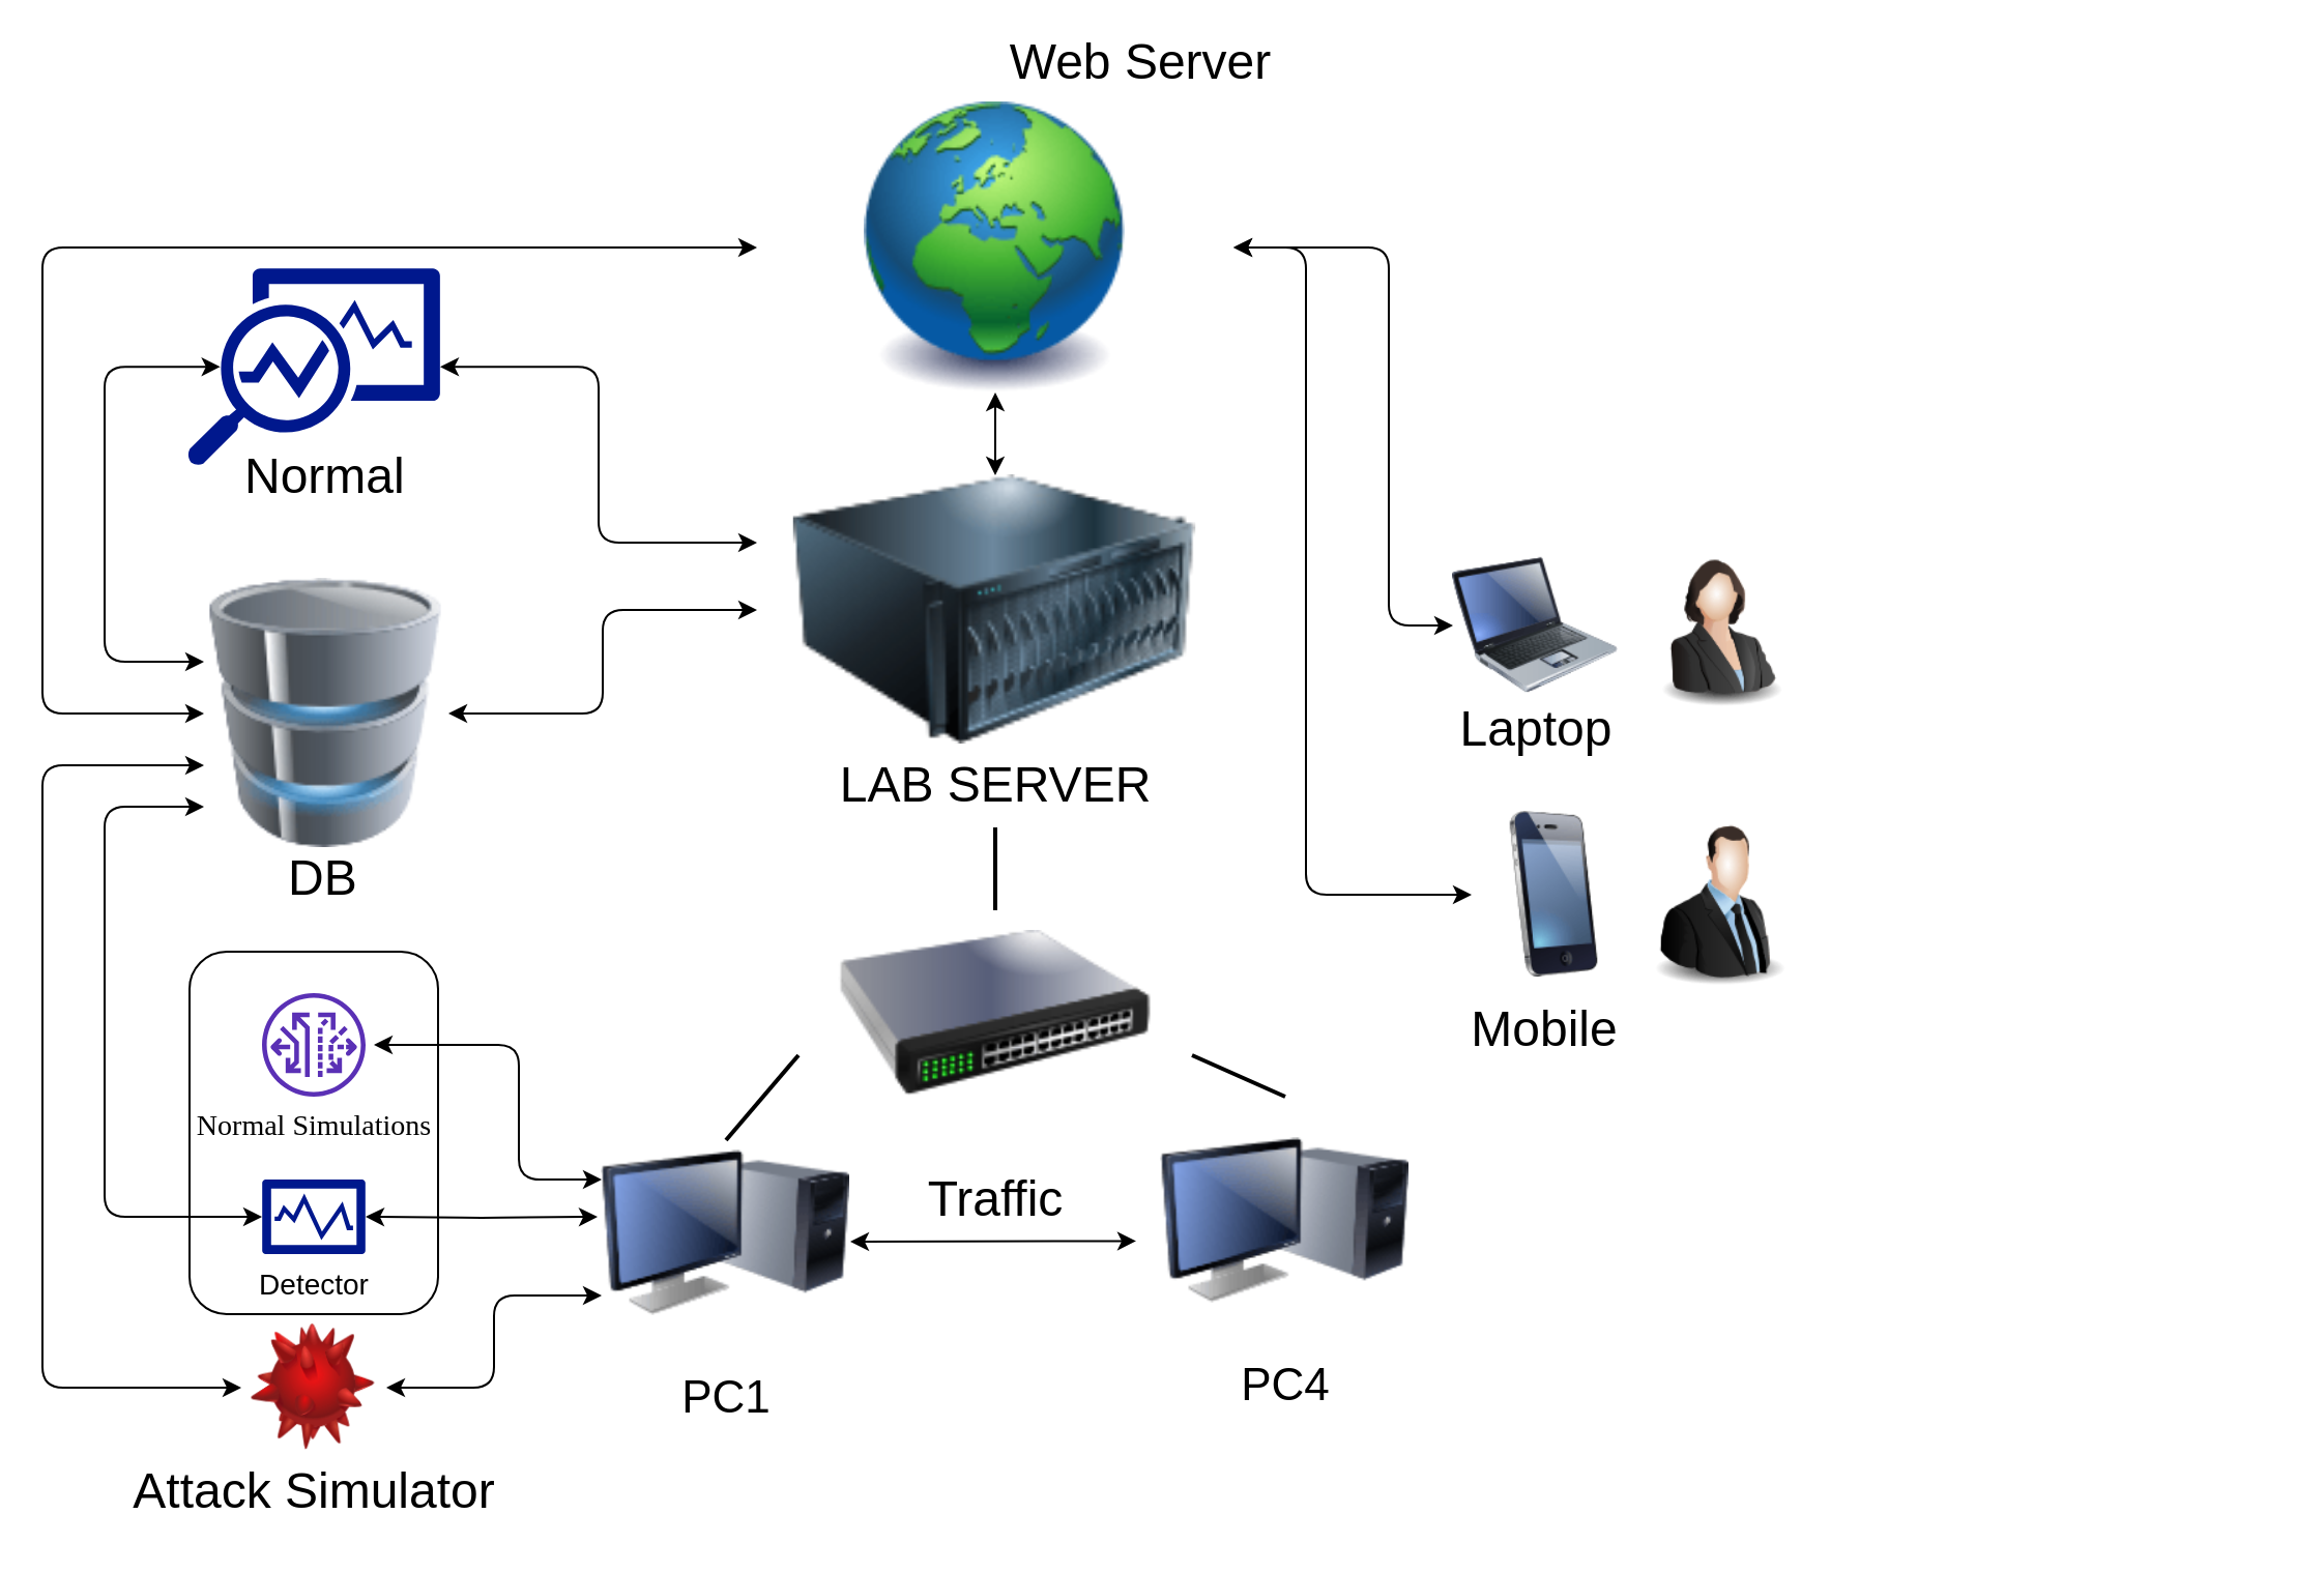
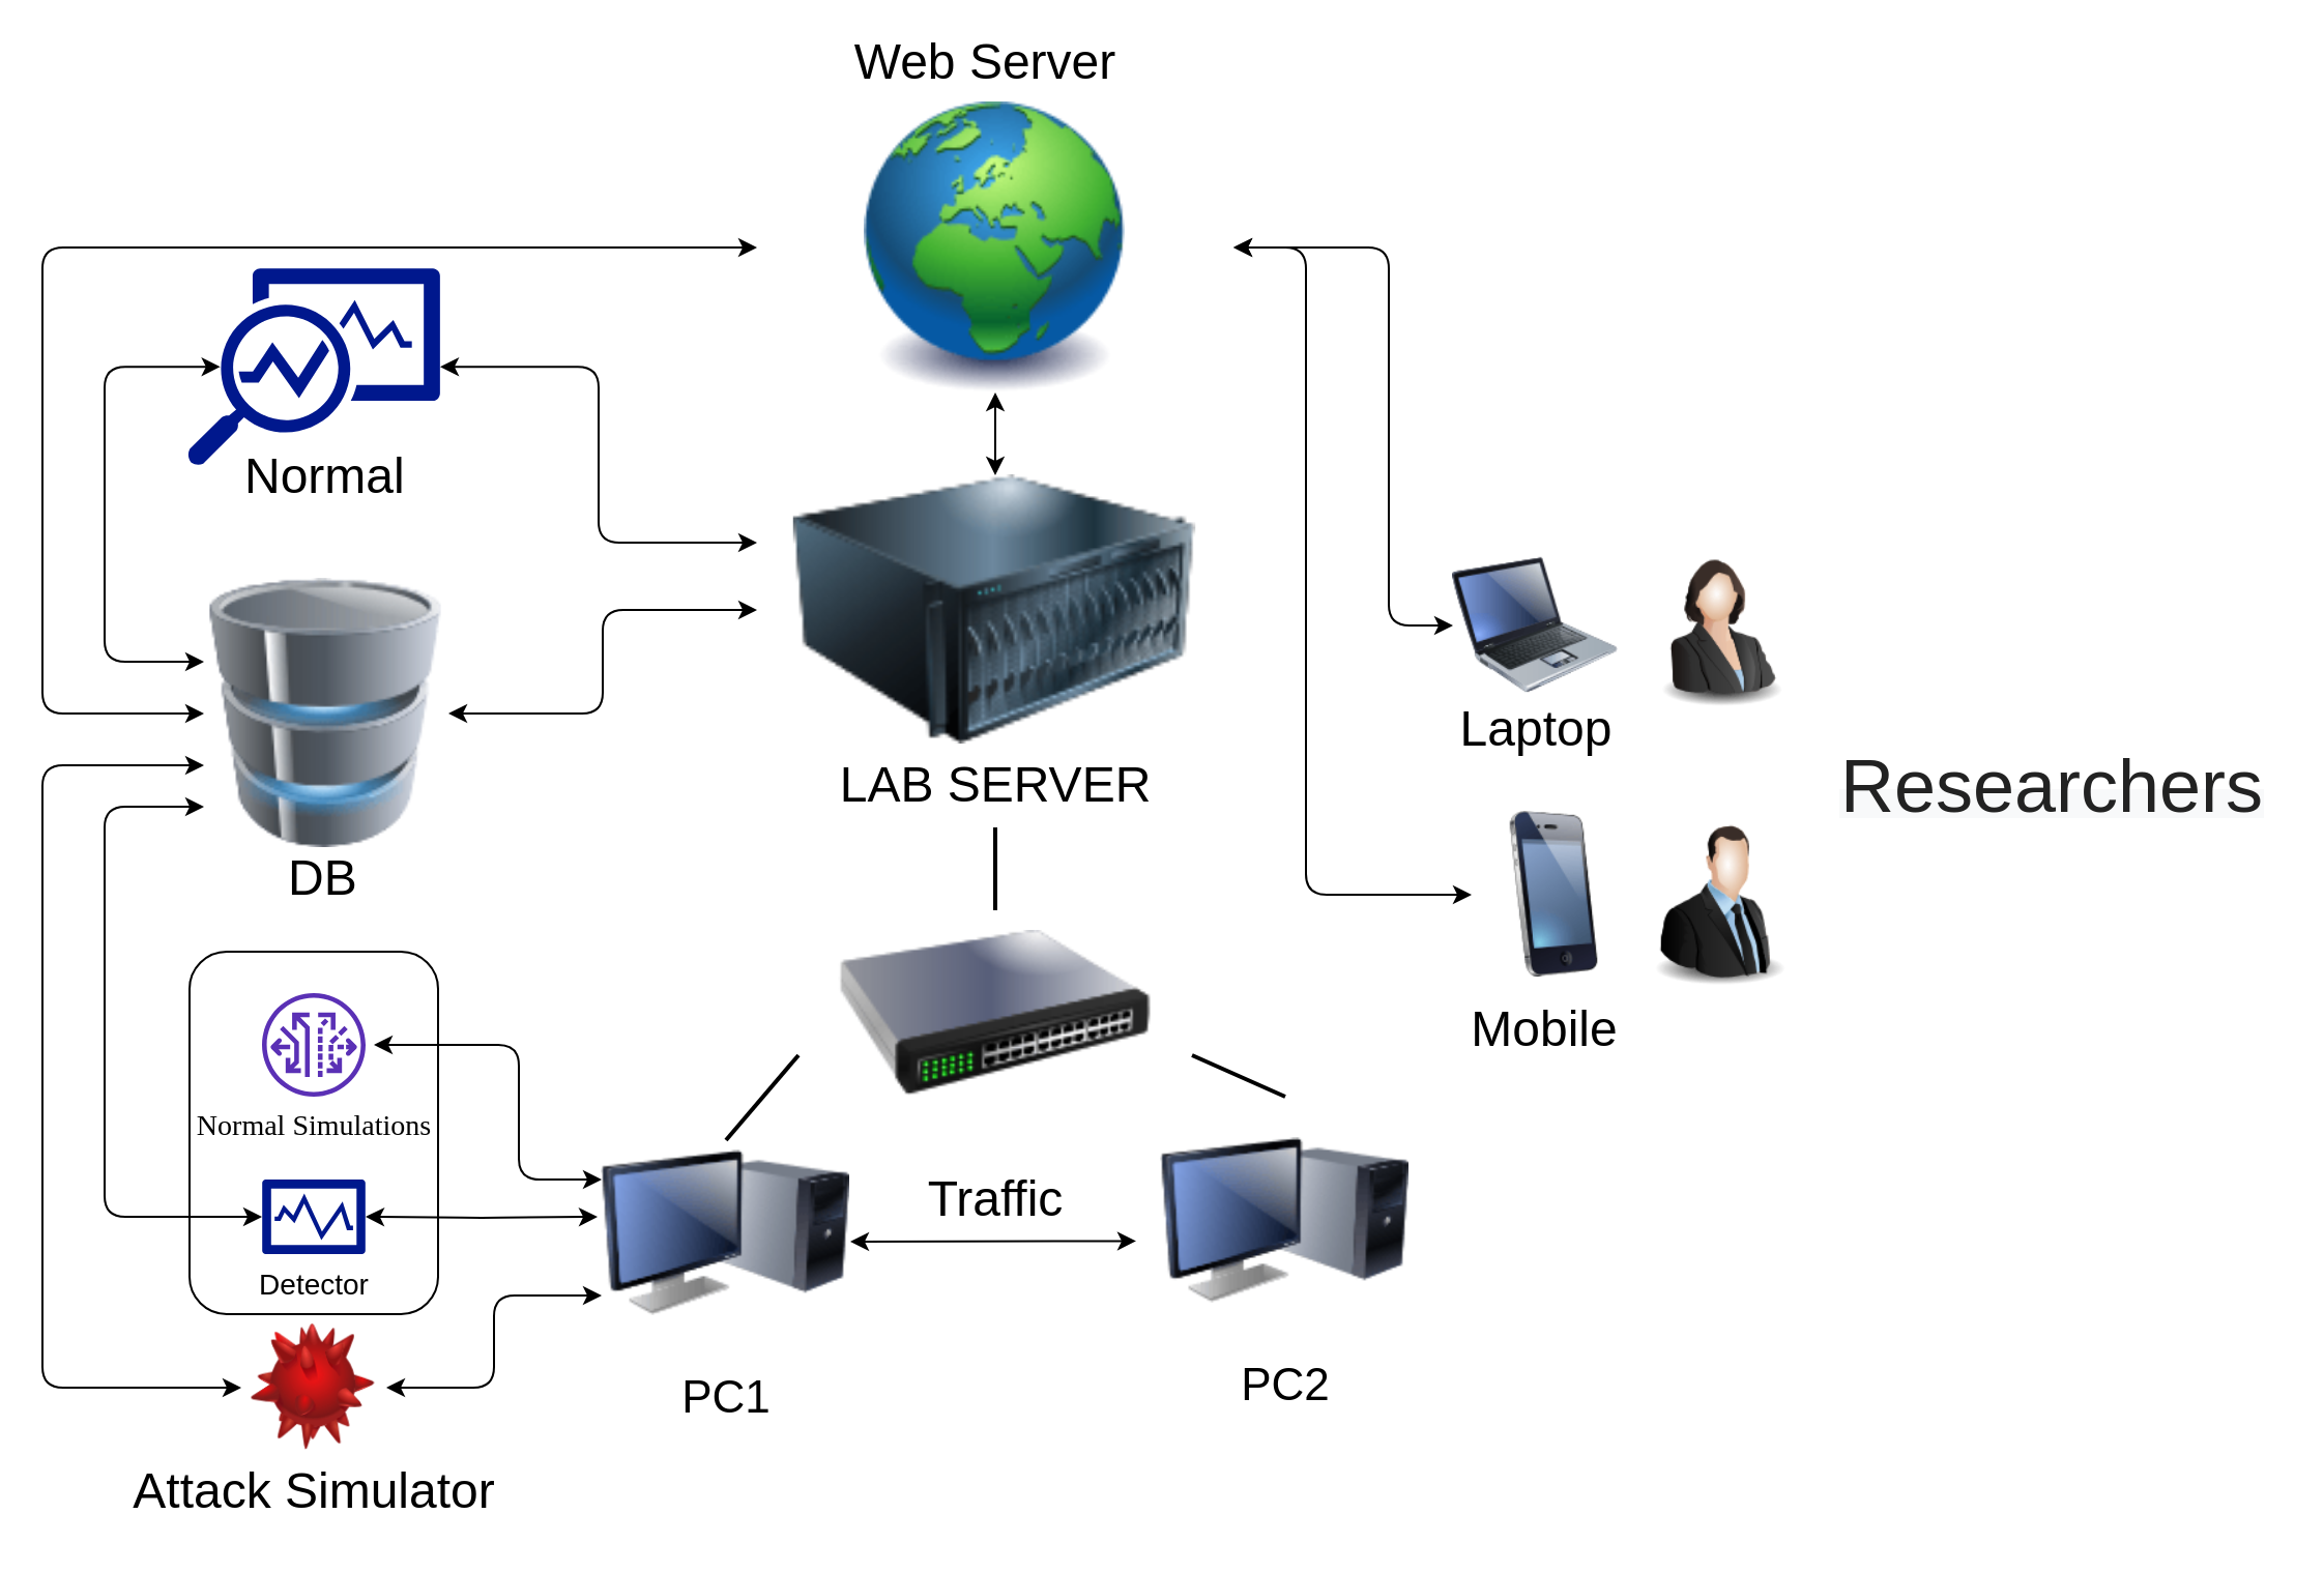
- <mxCell id="19" value="&lt;font face=&quot;helvetica&quot;&gt;&lt;span style=&quot;font-size: 24px&quot;&gt;Web Server&lt;/span&gt;&lt;/font&gt;" style="text;html=1;align=center;verticalAlign=middle;resizable=0;points=[];autosize=1;" parent="1" vertex="1"><mxGeometry x="480" y="20" width="140" height="20" as="geometry" /></mxCell>
+ <mxCell id="19" value="&lt;font face=&quot;helvetica&quot;&gt;&lt;span style=&quot;font-size: 24px&quot;&gt;Web Server&lt;/span&gt;&lt;/font&gt;" style="text;html=1;align=center;verticalAlign=middle;resizable=0;points=[];autosize=1;" parent="1" vertex="1"><mxGeometry x="405" y="20" width="140" height="20" as="geometry" /></mxCell>
+ <mxCell id="30" value="&lt;span style=&quot;text-align: left ; color: rgb(34 , 34 , 34) ; text-transform: none ; text-indent: 0px ; letter-spacing: normal ; font-family: &amp;#34;arial&amp;#34; , sans-serif ; font-style: normal ; font-variant: normal ; font-weight: 400 ; text-decoration: none ; word-spacing: 0px ; display: inline ; white-space: pre-wrap ; float: none ; background-color: rgb(248 , 249 , 250)&quot;&gt;&lt;font style=&quot;font-size: 36px&quot;&gt;Researchers&lt;/font&gt;&lt;/span&gt;" style="text;html=1;align=center;verticalAlign=middle;resizable=0;points=[];autosize=1;" parent="1" vertex="1"><mxGeometry x="880" y="364" width="220" height="30" as="geometry" /></mxCell>
- <mxCell id="3" value="PC4" style="image;html=1;labelBackgroundColor=#ffffff;image=img/lib/clip_art/computers/Monitor_Tower_128x128.png;rounded=1;shadow=0;comic=0;strokeWidth=2;fontSize=22" parent="1" vertex="1"><mxGeometry x="560" y="529" width="120" height="120" as="geometry" /></mxCell>
+ <mxCell id="3" value="PC2" style="image;html=1;labelBackgroundColor=#ffffff;image=img/lib/clip_art/computers/Monitor_Tower_128x128.png;rounded=1;shadow=0;comic=0;strokeWidth=2;fontSize=22" parent="1" vertex="1"><mxGeometry x="560" y="529" width="120" height="120" as="geometry" /></mxCell>
